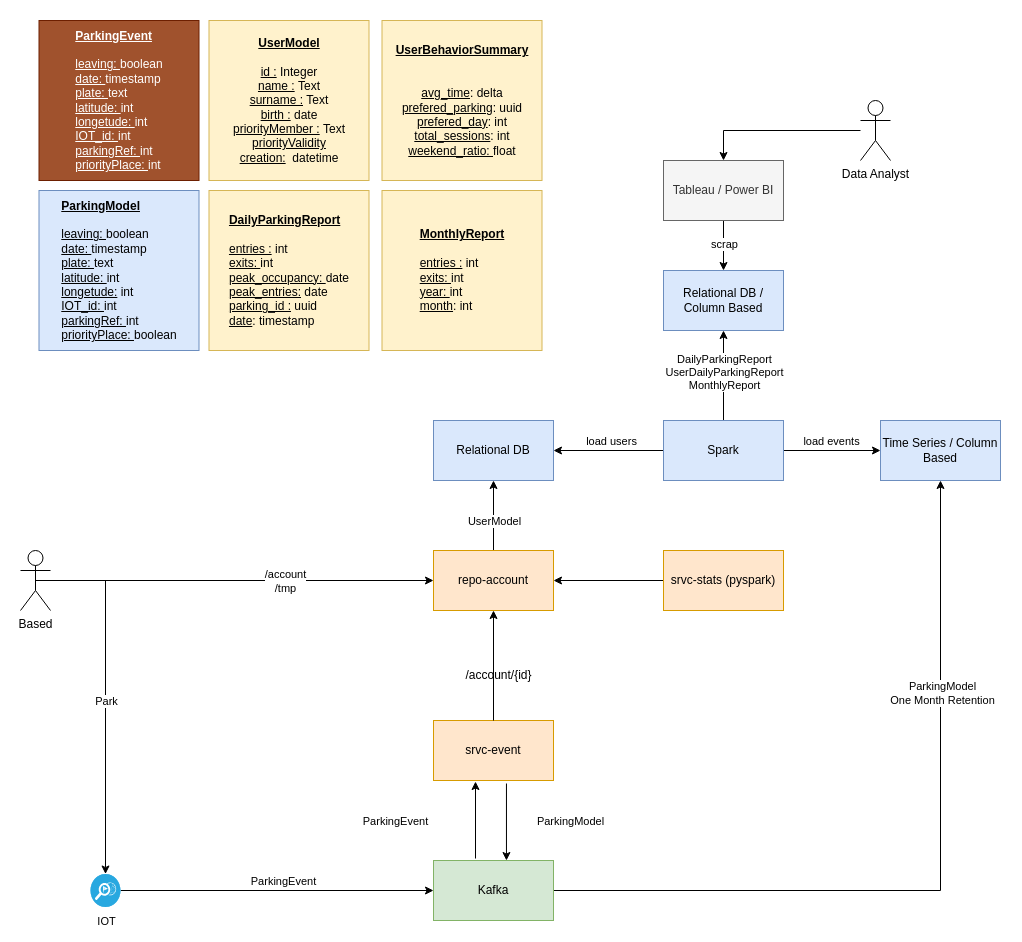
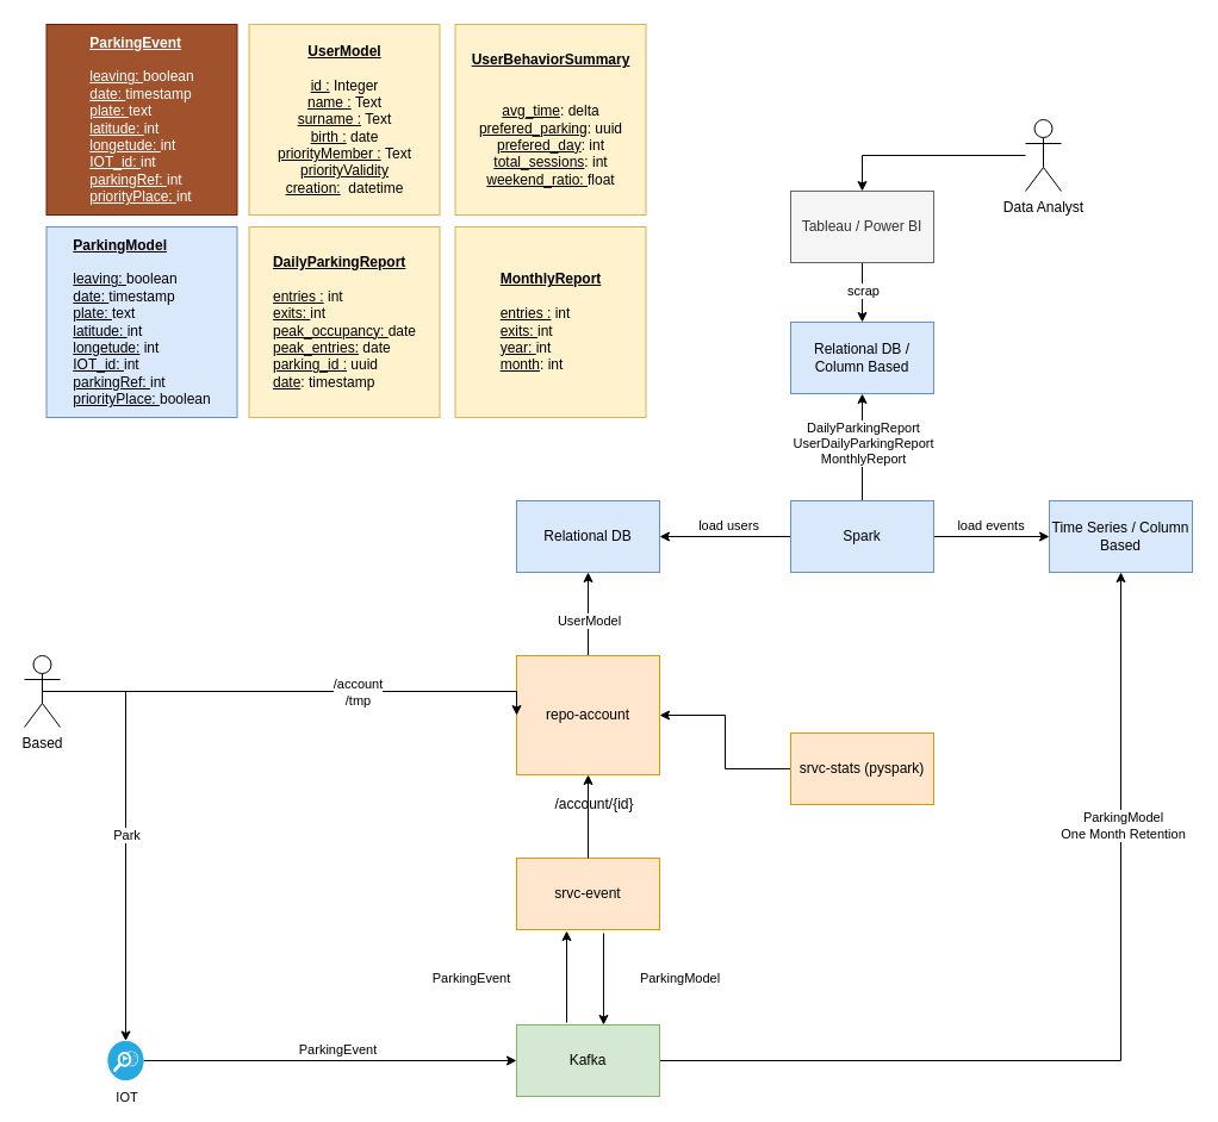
- <mxCell id="5" value="repo-account" style="rounded=0;whiteSpace=wrap;html=1;fillColor=#ffe6cc;strokeColor=#d79b00;" vertex="1" parent="1"><mxGeometry x="433" y="550" width="120" height="60" as="geometry" /></mxCell>
+ <mxCell id="5" value="repo-account" style="rounded=0;whiteSpace=wrap;html=1;fillColor=#ffe6cc;strokeColor=#d79b00;" vertex="1" parent="1"><mxGeometry x="433" y="550" width="120" height="100" as="geometry" /></mxCell>
- <mxCell id="20" value="srvc-stats (pyspark)" style="rounded=0;whiteSpace=wrap;html=1;fillColor=#ffe6cc;strokeColor=#d79b00;" vertex="1" parent="1"><mxGeometry x="663" y="550" width="120" height="60" as="geometry" /></mxCell>
+ <mxCell id="20" value="srvc-stats (pyspark)" style="rounded=0;whiteSpace=wrap;html=1;fillColor=#ffe6cc;strokeColor=#d79b00;" vertex="1" parent="1"><mxGeometry x="663" y="615" width="120" height="60" as="geometry" /></mxCell>
